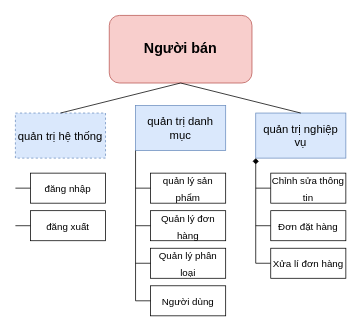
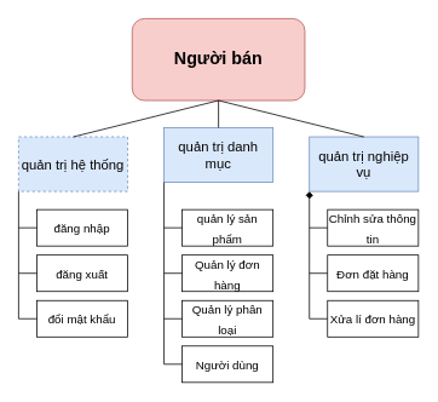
+ <mxCell id="16" value="" style="endArrow=none;html=1;rounded=0;fontSize=13;entryX=0.5;entryY=1;entryDx=0;entryDy=0;exitX=0.5;exitY=0;exitDx=0;exitDy=0;" parent="1" source="4" target="2" edge="1"><mxGeometry width="50" height="50" relative="1" as="geometry"><mxPoint x="340" y="260" as="sourcePoint" /><mxPoint x="390" y="210" as="targetPoint" /></mxGeometry></mxCell>
+ <mxCell id="18" value="" style="endArrow=none;html=1;rounded=0;fontSize=13;entryX=0;entryY=1;entryDx=0;entryDy=0;exitX=0;exitY=0.5;exitDx=0;exitDy=0;" parent="1" source="8" target="3" edge="1"><mxGeometry width="50" height="50" relative="1" as="geometry"><mxPoint x="340" y="260" as="sourcePoint" /><mxPoint x="390" y="210" as="targetPoint" /><Array as="points"><mxPoint x="20" y="350" /></Array></mxGeometry></mxCell>
+ <mxCell id="8" value="&lt;span style=&quot;font-size: 13px&quot;&gt;đổi mật khẩu&lt;/span&gt;" style="rounded=0;whiteSpace=wrap;html=1;fontSize=19;" parent="1" vertex="1"><mxGeometry x="40" y="330" width="100" height="40" as="geometry" /></mxCell>
